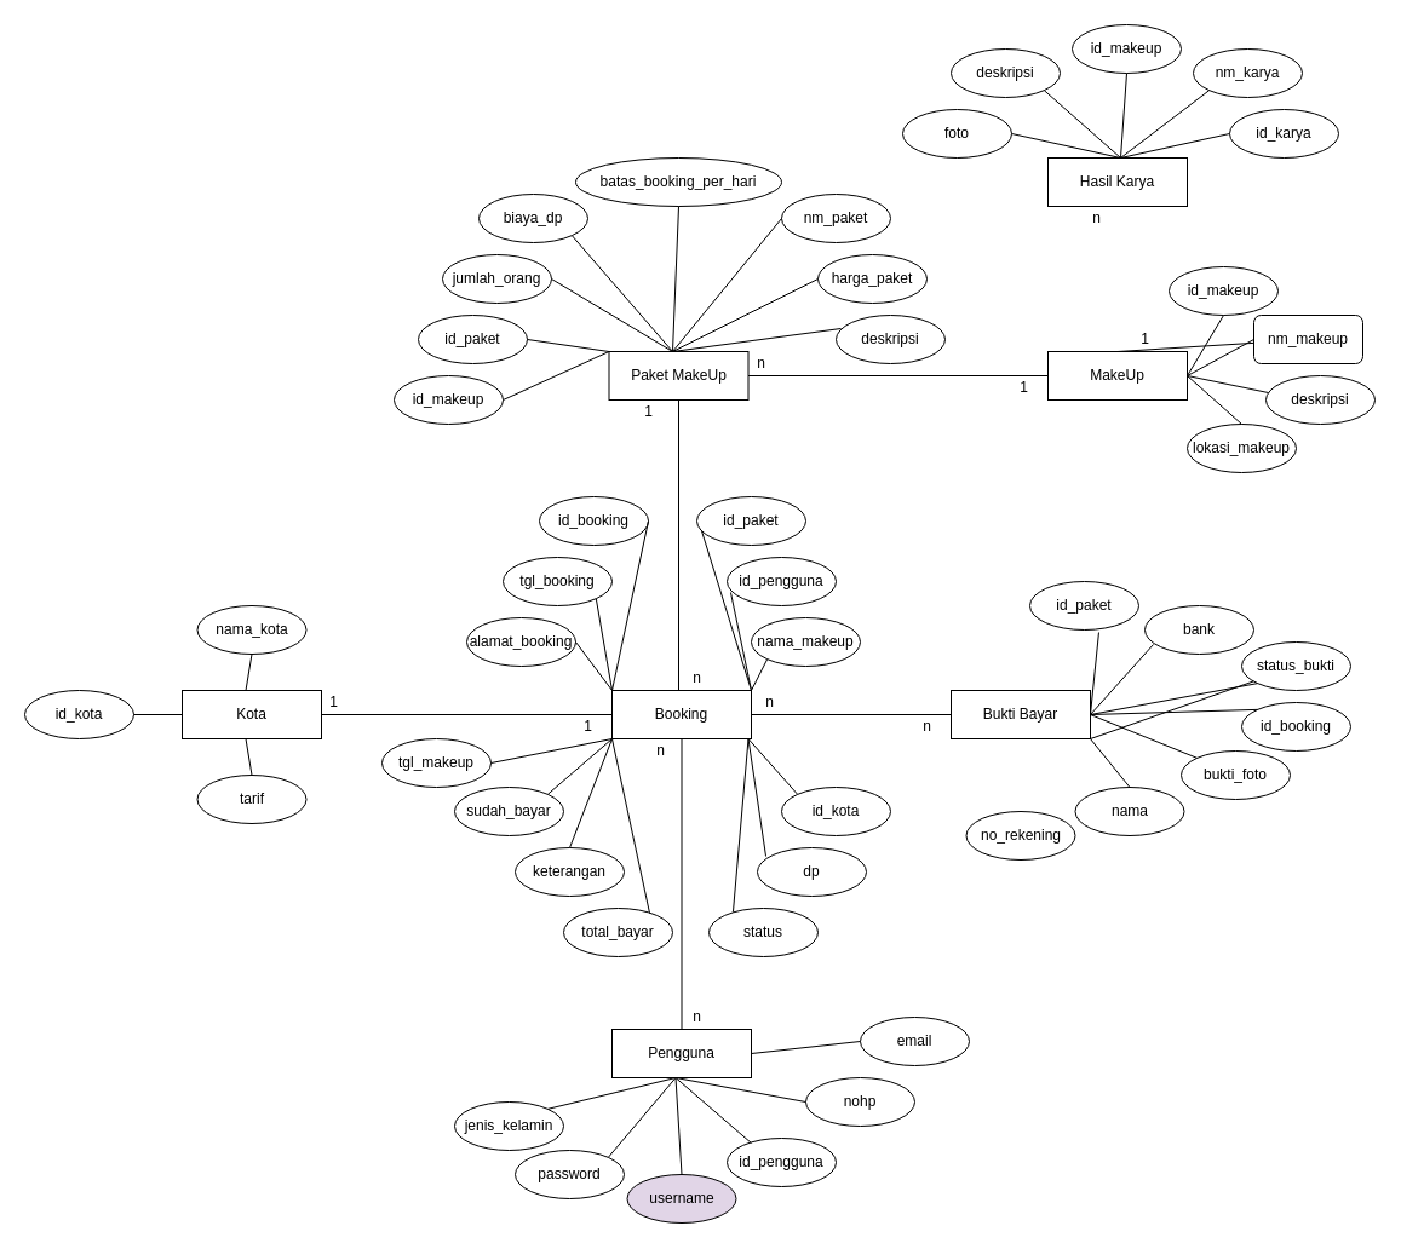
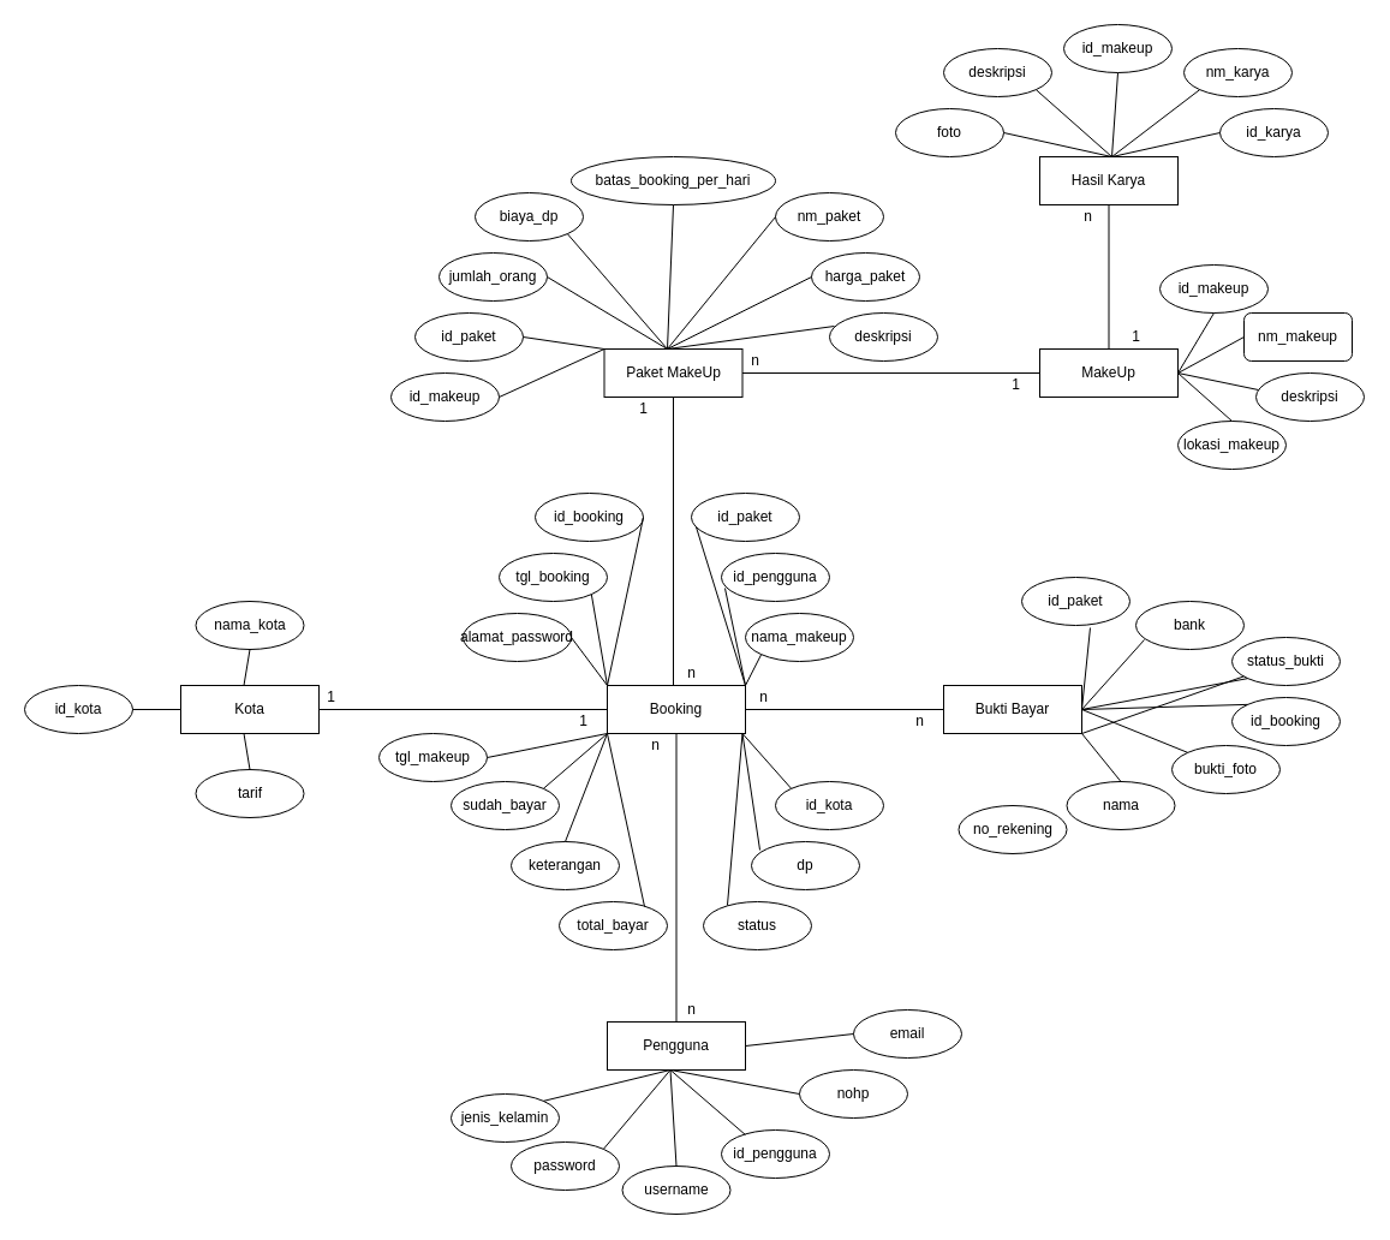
- <mxCell id="60" value="" style="endArrow=none;html=1;exitX=0.5;exitY=0;exitDx=0;exitDy=0;" edge="1" parent="1" source="5" target="38"><mxGeometry width="50" height="50" relative="1" as="geometry"><mxPoint x="927.5" y="290" as="sourcePoint" /><mxPoint x="977.5" y="240" as="targetPoint" /></mxGeometry></mxCell>
+ <mxCell id="60" value="" style="endArrow=none;html=1;entryX=0.5;entryY=1;entryDx=0;entryDy=0;exitX=0.5;exitY=0;exitDx=0;exitDy=0;" edge="1" parent="1" source="5" target="7"><mxGeometry width="50" height="50" relative="1" as="geometry"><mxPoint x="927.5" y="290" as="sourcePoint" /><mxPoint x="977.5" y="240" as="targetPoint" /></mxGeometry></mxCell>
- <mxCell id="18" value="alamat_booking" style="ellipse;whiteSpace=wrap;html=1;" parent="1" vertex="1"><mxGeometry x="385" y="510" width="90" height="40" as="geometry" /></mxCell>
+ <mxCell id="18" value="alamat_password" style="ellipse;whiteSpace=wrap;html=1;" parent="1" vertex="1"><mxGeometry x="385" y="510" width="90" height="40" as="geometry" /></mxCell>
- <mxCell id="50" value="username" style="ellipse;whiteSpace=wrap;html=1;fillColor=#e1d5e7;" parent="1" vertex="1"><mxGeometry x="517.5" y="970" width="90" height="40" as="geometry" /></mxCell>
+ <mxCell id="50" value="username" style="ellipse;whiteSpace=wrap;html=1;" parent="1" vertex="1"><mxGeometry x="517.5" y="970" width="90" height="40" as="geometry" /></mxCell>
